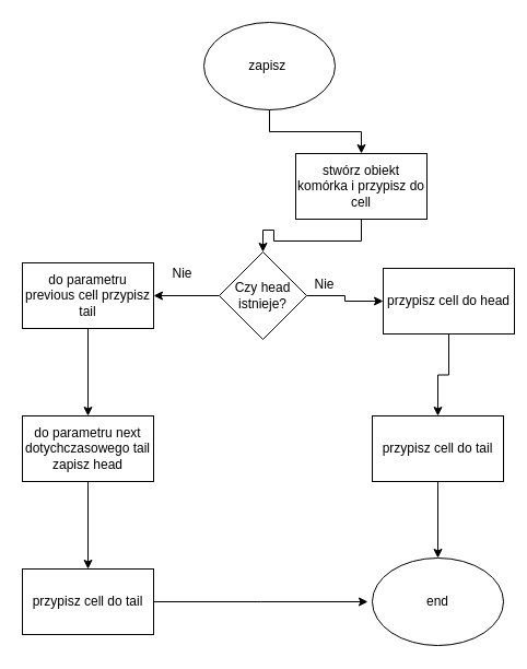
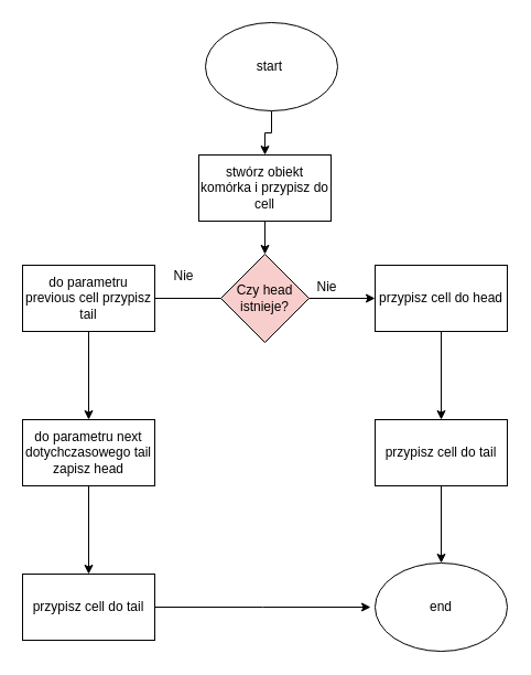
- <mxCell id="3" value="zapisz&amp;nbsp;" style="ellipse;whiteSpace=wrap;html=1;" vertex="1" parent="1"><mxGeometry x="186" y="20" width="120" height="80" as="geometry" /></mxCell>
+ <mxCell id="3" value="start&amp;nbsp;" style="ellipse;whiteSpace=wrap;html=1;" vertex="1" parent="1"><mxGeometry x="186" y="20" width="120" height="80" as="geometry" /></mxCell>
- <mxCell id="5" value="stwórz obiekt komórka i przypisz do cell" style="rounded=0;whiteSpace=wrap;html=1;" vertex="1" parent="1"><mxGeometry x="270" y="140" width="120" height="60" as="geometry" /></mxCell>
+ <mxCell id="5" value="stwórz obiekt komórka i przypisz do cell" style="rounded=0;whiteSpace=wrap;html=1;" vertex="1" parent="1"><mxGeometry x="180" y="140" width="120" height="60" as="geometry" /></mxCell>
- <mxCell id="7" value="" style="edgeStyle=orthogonalEdgeStyle;rounded=0;orthogonalLoop=1;jettySize=auto;html=1;" edge="1" parent="1" source="8" target="16"><mxGeometry relative="1" as="geometry" /></mxCell>
+ <mxCell id="7" value="" style="edgeStyle=orthogonalEdgeStyle;rounded=0;orthogonalLoop=1;jettySize=auto;html=1;endArrow=none;" edge="1" parent="1" source="8" target="16"><mxGeometry relative="1" as="geometry" /></mxCell>
- <mxCell id="8" value="Czy head istnieje?" style="rhombus;whiteSpace=wrap;html=1;" vertex="1" parent="1"><mxGeometry x="200" y="230" width="80" height="80" as="geometry" /></mxCell>
+ <mxCell id="8" value="Czy head istnieje?" style="rhombus;whiteSpace=wrap;html=1;fillColor=#f8cecc;" vertex="1" parent="1"><mxGeometry x="200" y="230" width="80" height="80" as="geometry" /></mxCell>
- <mxCell id="10" value="przypisz cell do head" style="whiteSpace=wrap;html=1;" vertex="1" parent="1"><mxGeometry x="350" y="245" width="120" height="60" as="geometry" /></mxCell>
+ <mxCell id="10" value="przypisz cell do head" style="whiteSpace=wrap;html=1;" vertex="1" parent="1"><mxGeometry x="340" y="240" width="120" height="60" as="geometry" /></mxCell>
